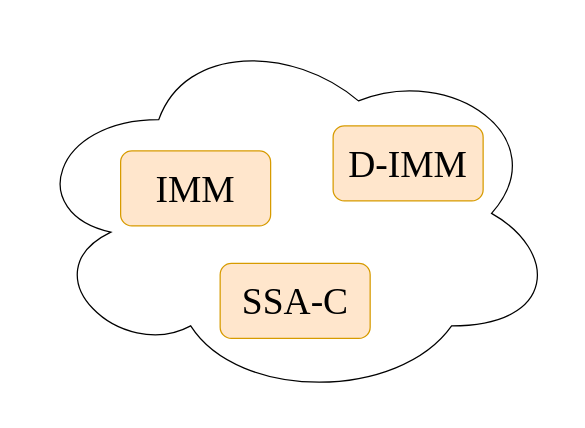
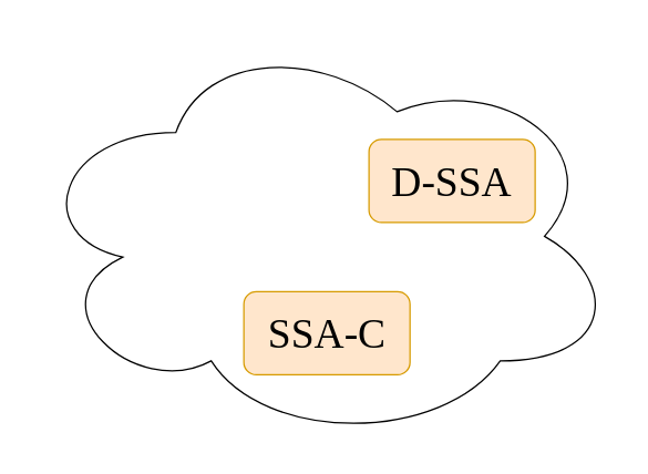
- <mxCell id="6" value="&lt;font style=&quot;font-size: 30px;&quot; face=&quot;Times New Roman&quot;&gt;D-IMM&lt;/font&gt;" style="rounded=1;whiteSpace=wrap;html=1;fillColor=#ffe6cc;strokeColor=#d79b00;" vertex="1" parent="2"><mxGeometry x="246" y="80" width="120" height="60" as="geometry" /></mxCell>
+ <mxCell id="6" value="&lt;font style=&quot;font-size: 30px;&quot; face=&quot;Times New Roman&quot;&gt;D-SSA&lt;/font&gt;" style="rounded=1;whiteSpace=wrap;html=1;fillColor=#ffe6cc;strokeColor=#d79b00;" vertex="1" parent="2"><mxGeometry x="246" y="80" width="120" height="60" as="geometry" /></mxCell>
- <mxCell id="4" value="&lt;font style=&quot;font-size: 30px;&quot; face=&quot;Times New Roman&quot;&gt;IMM&lt;/font&gt;" style="rounded=1;whiteSpace=wrap;html=1;fillColor=#ffe6cc;strokeColor=#d79b00;" vertex="1" parent="2"><mxGeometry x="76" y="100" width="120" height="60" as="geometry" /></mxCell>
